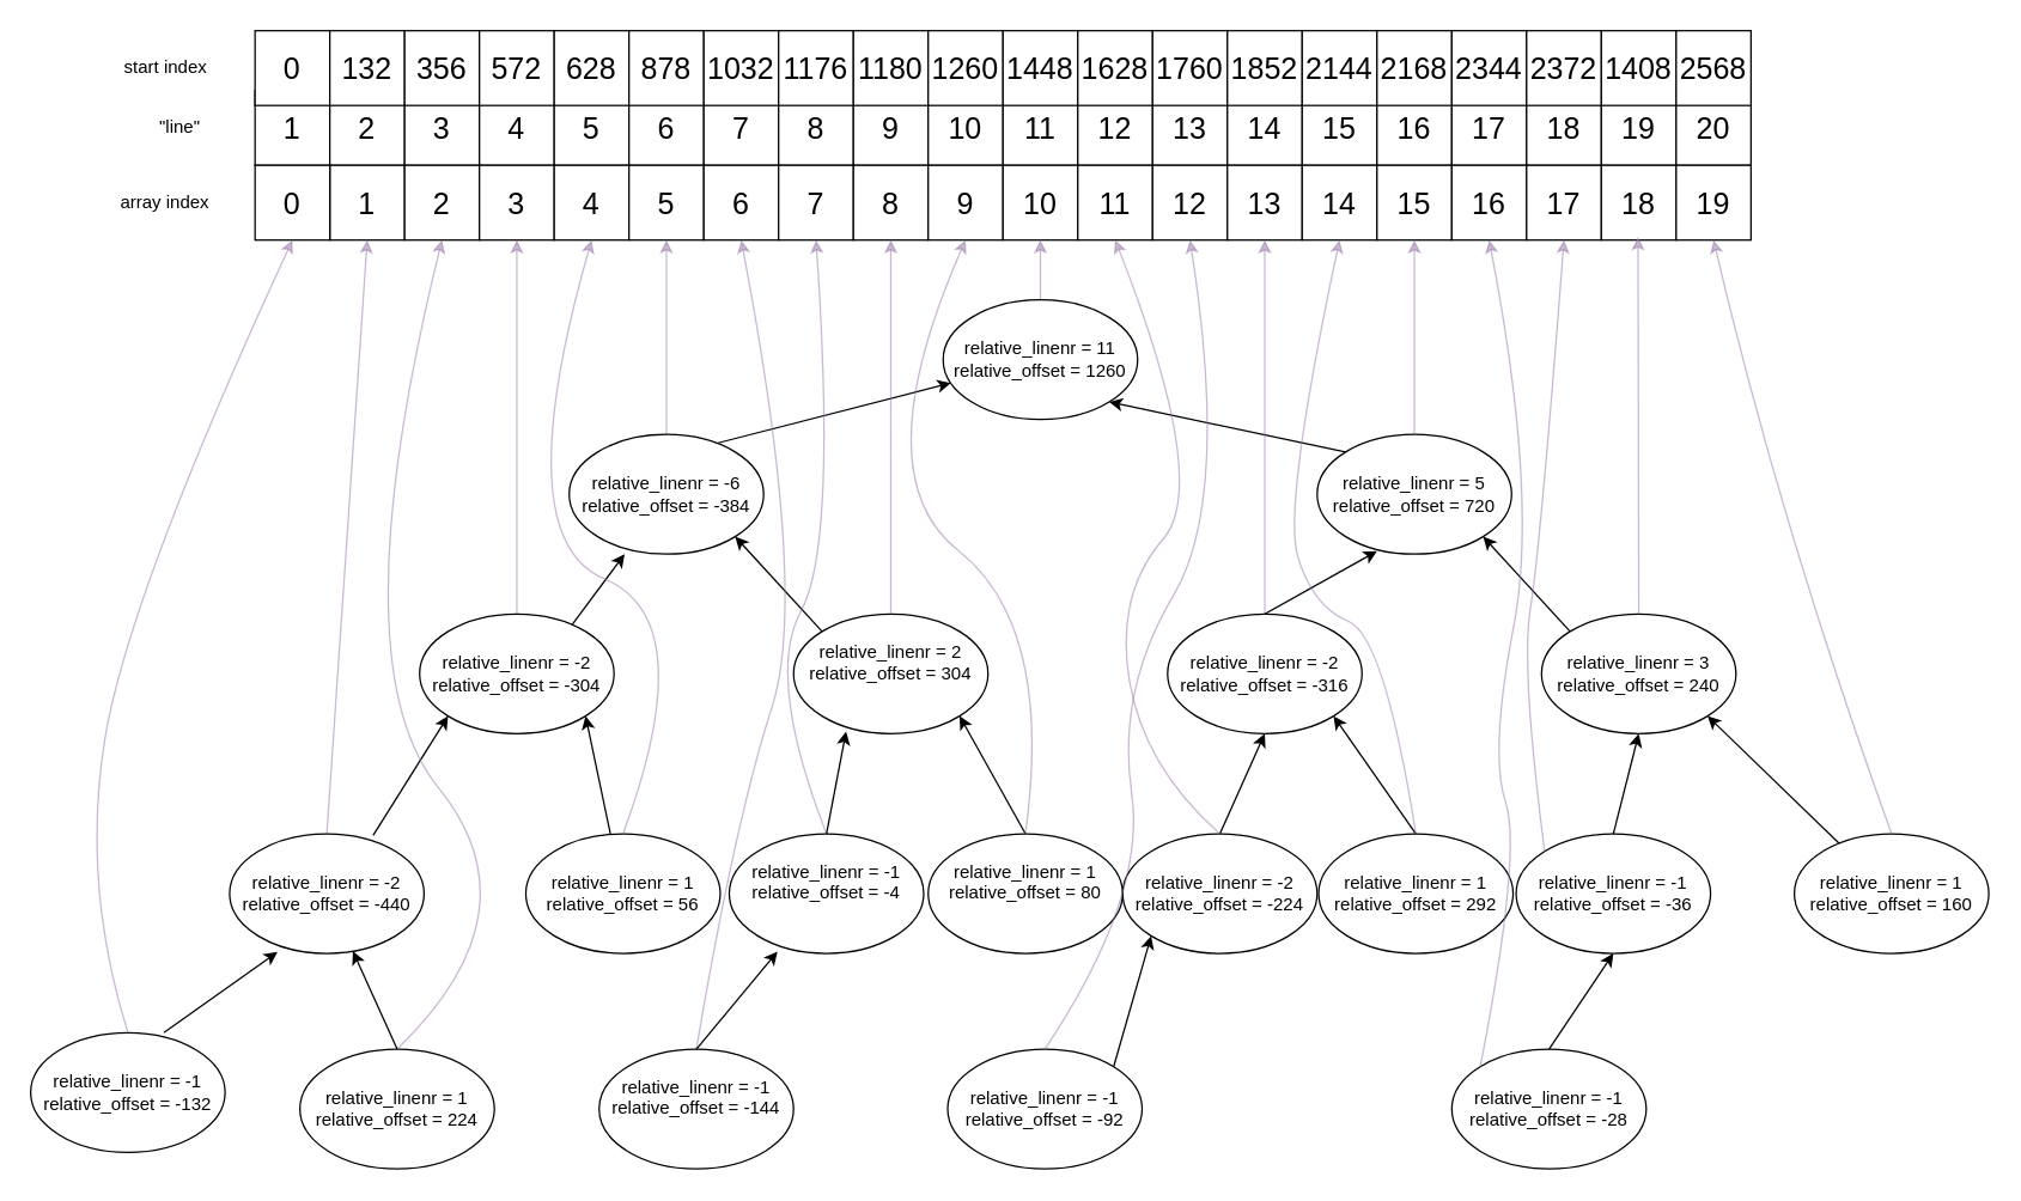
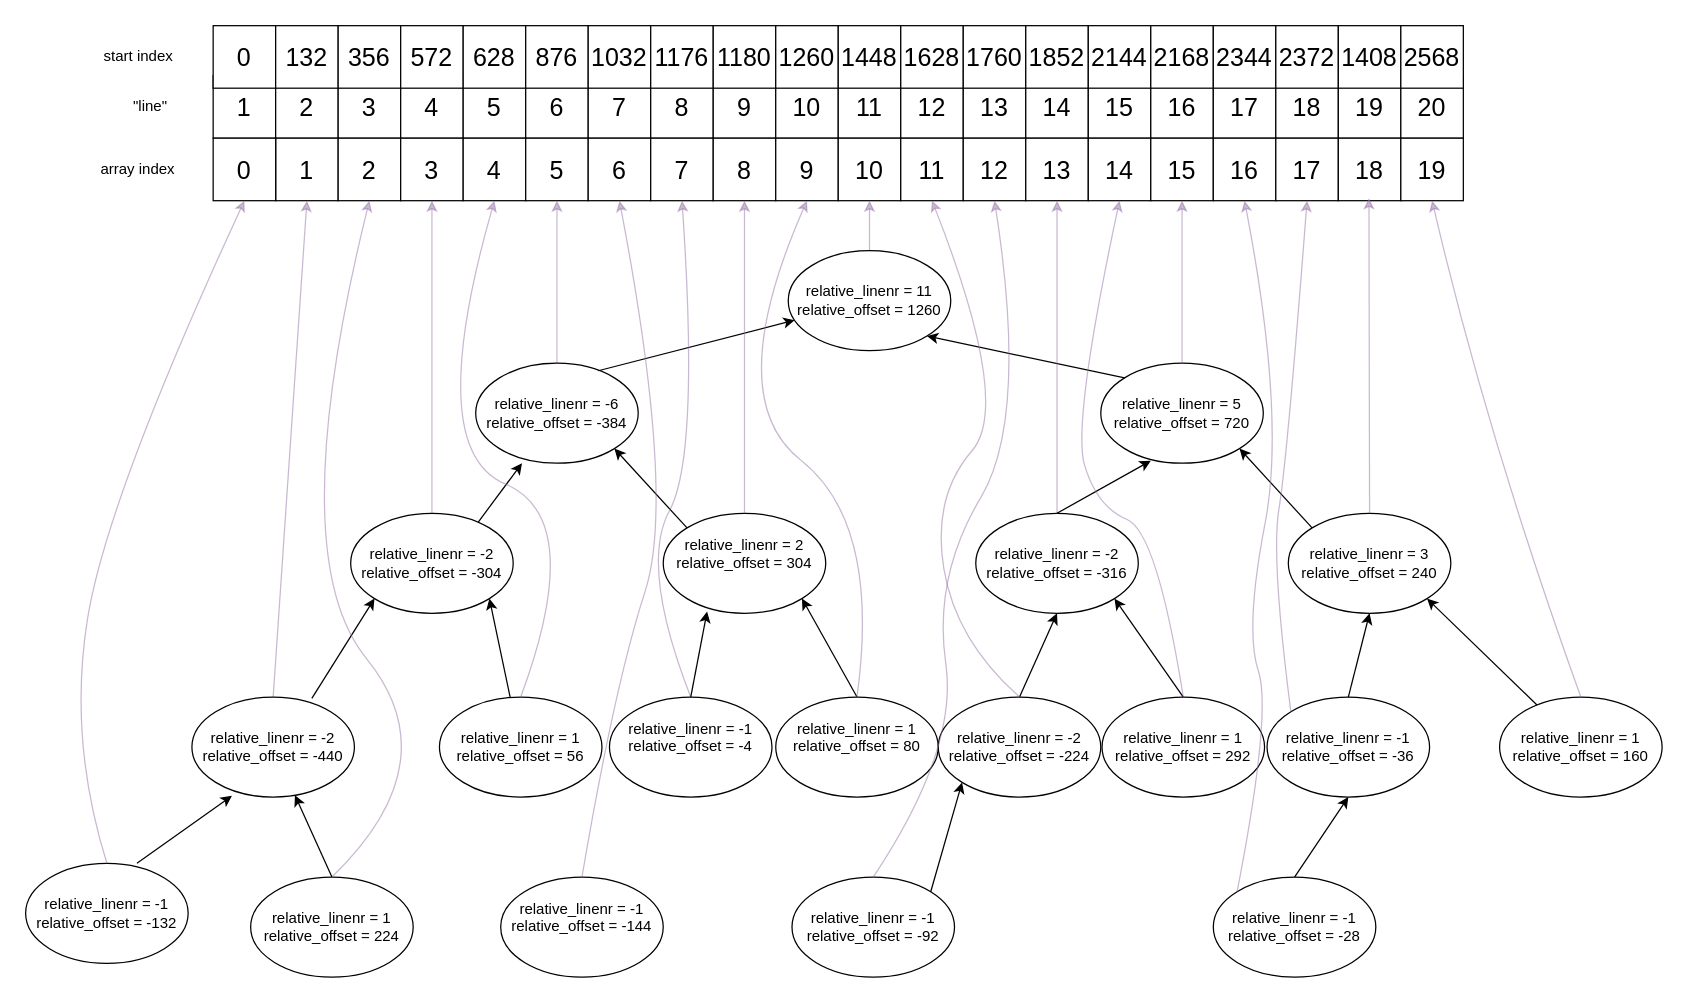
- <mxCell id="66" value="878" style="rounded=0;whiteSpace=wrap;html=1;fontSize=20;" parent="1" vertex="1"><mxGeometry x="420" y="20" width="50" height="50" as="geometry" /></mxCell>
+ <mxCell id="66" value="876" style="rounded=0;whiteSpace=wrap;html=1;fontSize=20;" parent="1" vertex="1"><mxGeometry x="420" y="20" width="50" height="50" as="geometry" /></mxCell>
- <mxCell id="94" value="" style="endArrow=classic;startArrow=none;html=1;rounded=0;exitX=0.5;exitY=0;exitDx=0;exitDy=0;entryX=0.248;entryY=0.984;entryDx=0;entryDy=0;entryPerimeter=0;startFill=0;" parent="1" source="92" target="89" edge="1"><mxGeometry width="50" height="50" relative="1" as="geometry"><mxPoint x="419" y="414" as="sourcePoint" /><mxPoint x="469" y="364" as="targetPoint" /></mxGeometry></mxCell>
